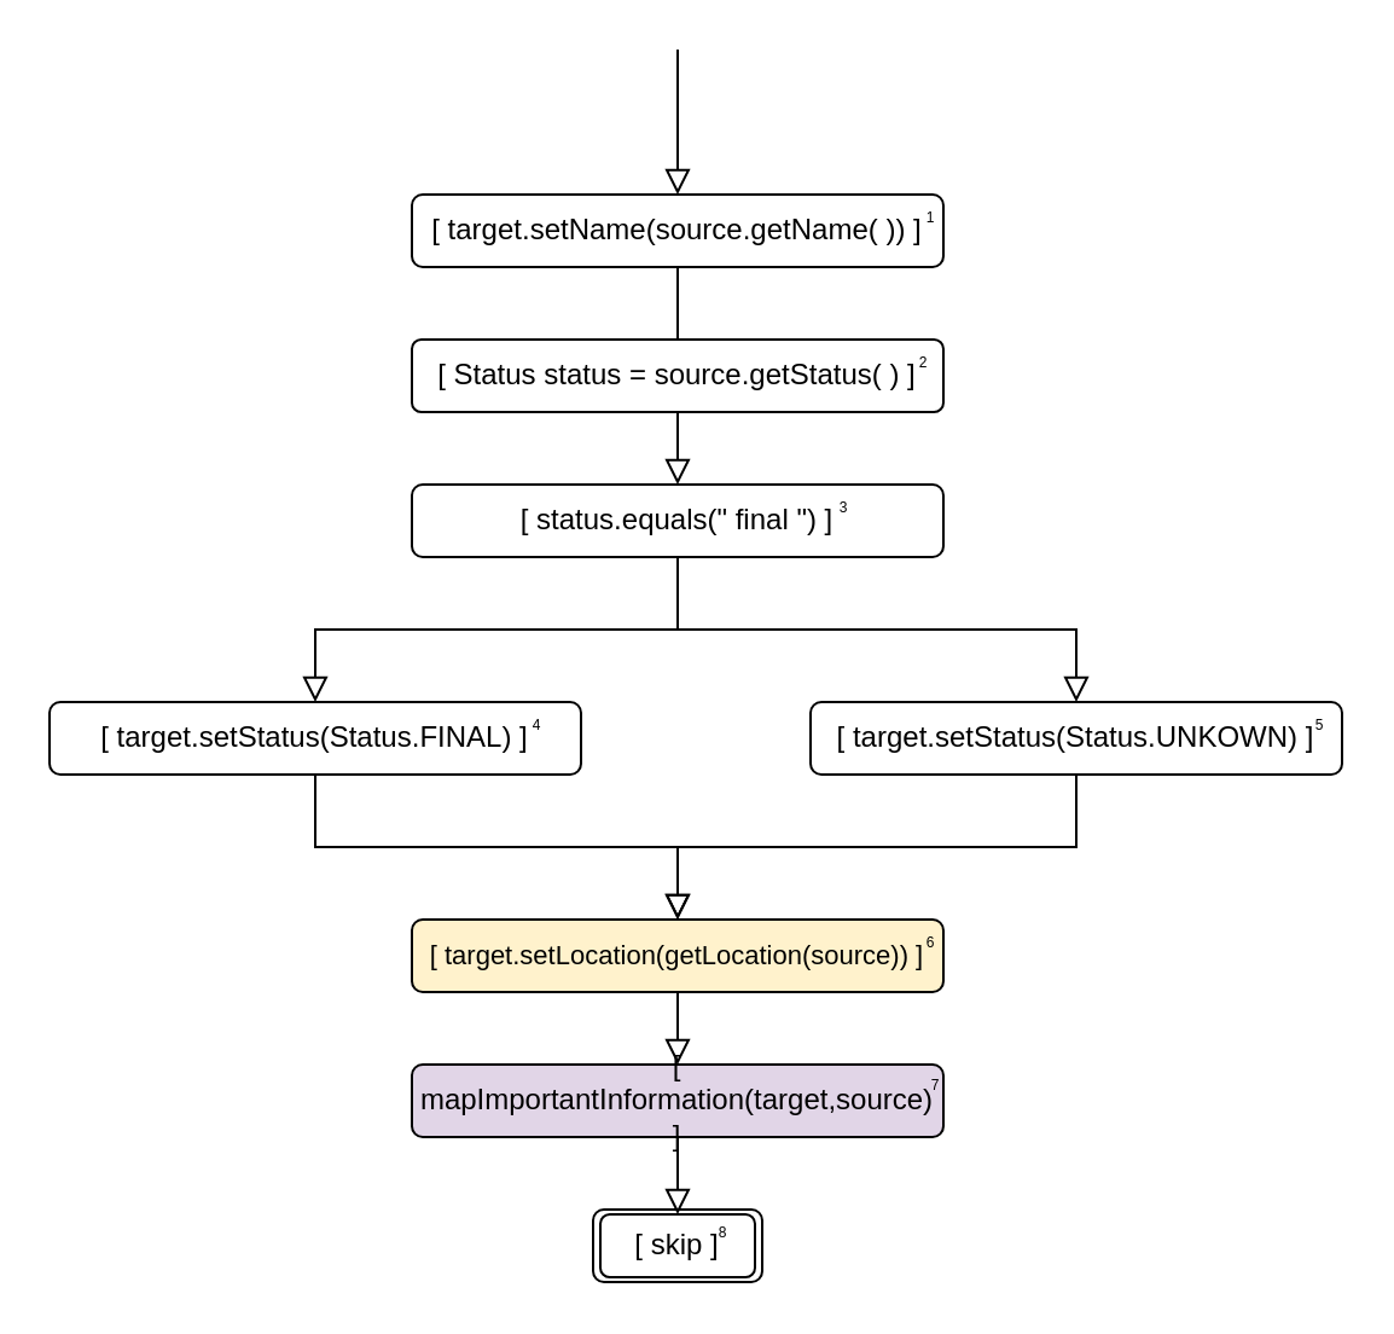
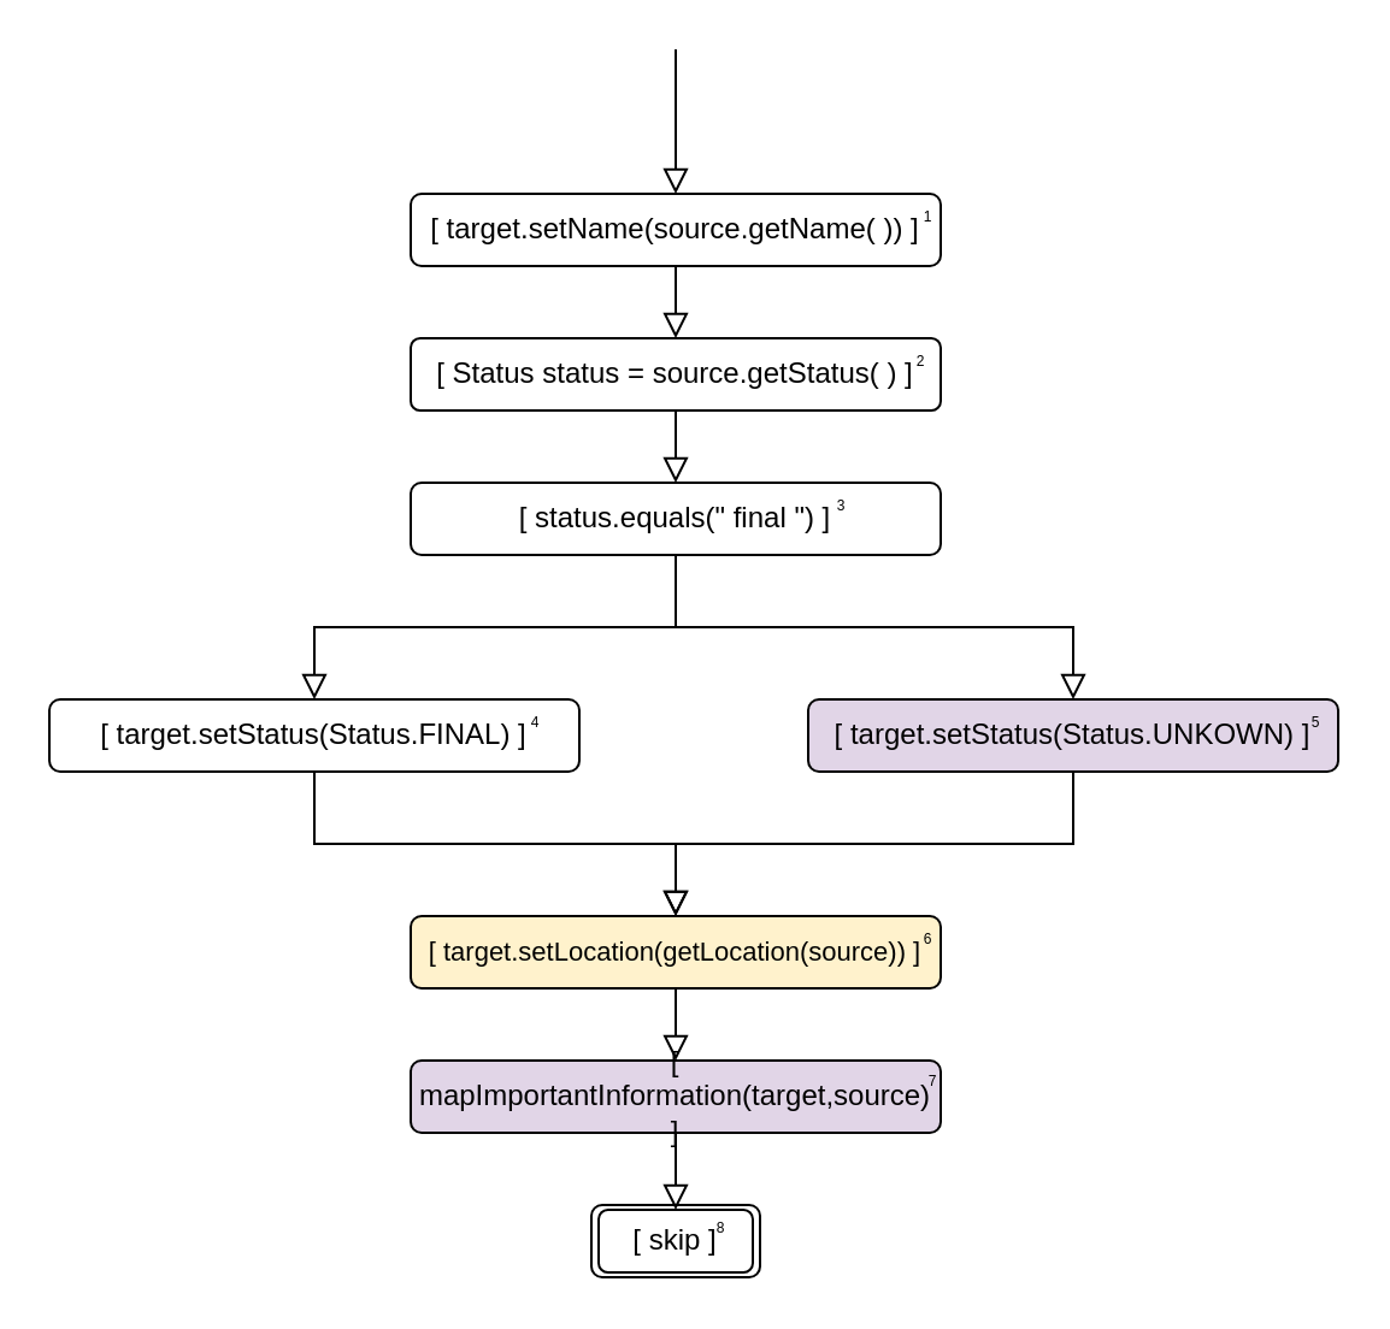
- <mxCell id="2" value="" style="rounded=0;html=1;jettySize=auto;orthogonalLoop=1;fontSize=11;endArrow=none;endFill=0;endSize=8;strokeWidth=1;shadow=0;labelBackgroundColor=none;edgeStyle=orthogonalEdgeStyle;entryX=0.5;entryY=0;entryDx=0;entryDy=0;" parent="1" source="3" target="4" edge="1"><mxGeometry relative="1" as="geometry"><mxPoint x="205" y="150" as="targetPoint" /></mxGeometry></mxCell>
+ <mxCell id="2" value="" style="rounded=0;html=1;jettySize=auto;orthogonalLoop=1;fontSize=11;endArrow=block;endFill=0;endSize=8;strokeWidth=1;shadow=0;labelBackgroundColor=none;edgeStyle=orthogonalEdgeStyle;entryX=0.5;entryY=0;entryDx=0;entryDy=0;" parent="1" source="3" target="4" edge="1"><mxGeometry relative="1" as="geometry"><mxPoint x="205" y="150" as="targetPoint" /></mxGeometry></mxCell>
- <mxCell id="8" value="[ target.setStatus(Status.UNKOWN) ]" style="rounded=1;whiteSpace=wrap;html=1;fontSize=12;glass=0;strokeWidth=1;shadow=0;" parent="1" vertex="1"><mxGeometry x="335" y="290" width="220" height="30" as="geometry" /></mxCell>
+ <mxCell id="8" value="[ target.setStatus(Status.UNKOWN) ]" style="rounded=1;whiteSpace=wrap;html=1;fontSize=12;glass=0;strokeWidth=1;shadow=0;fillColor=#e1d5e7;" parent="1" vertex="1"><mxGeometry x="335" y="290" width="220" height="30" as="geometry" /></mxCell>
